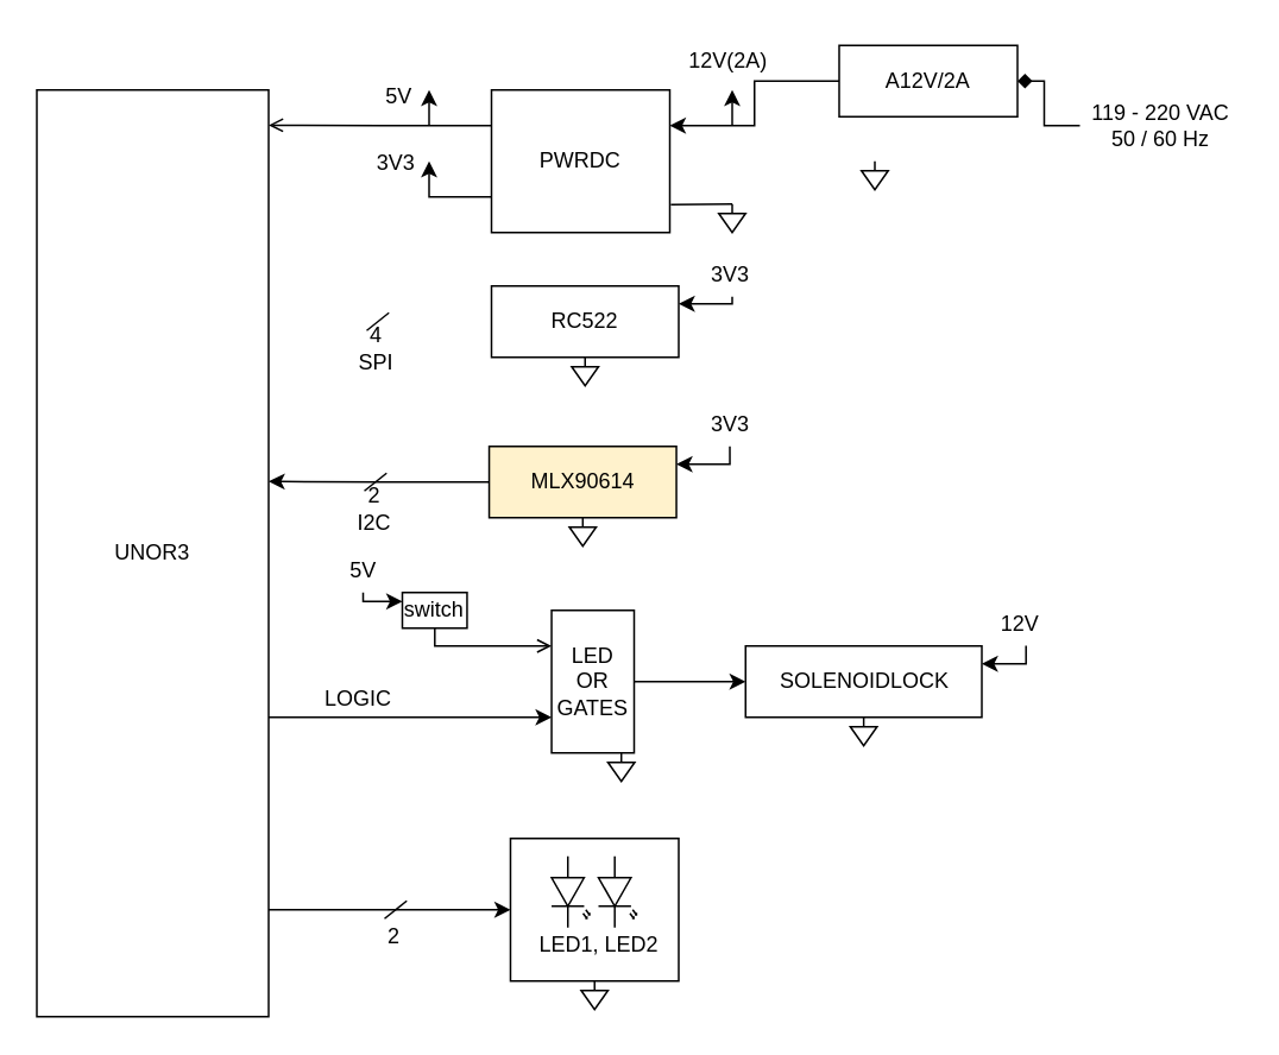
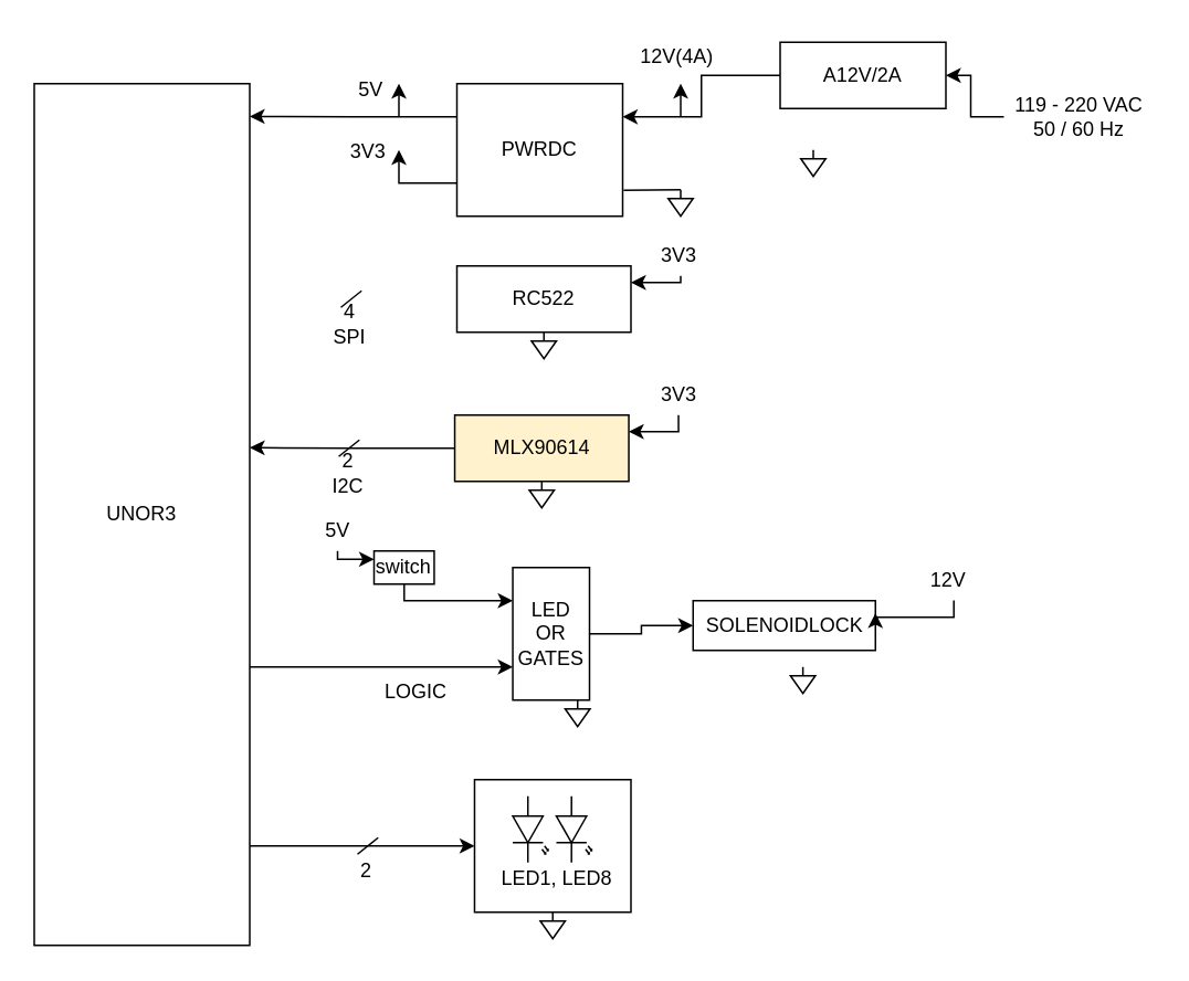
- <mxCell id="12" value="12V(2A)" style="text;strokeColor=none;fillColor=none;align=left;verticalAlign=top;spacingLeft=4;spacingRight=4;overflow=hidden;rotatable=0;points=[[0,0.5],[1,0.5]];portConstraint=eastwest;" vertex="1" parent="1"><mxGeometry x="380" y="20" width="60" height="26" as="geometry" /></mxCell>
+ <mxCell id="12" value="12V(4A)" style="text;strokeColor=none;fillColor=none;align=left;verticalAlign=top;spacingLeft=4;spacingRight=4;overflow=hidden;rotatable=0;points=[[0,0.5],[1,0.5]];portConstraint=eastwest;" vertex="1" parent="1"><mxGeometry x="380" y="20" width="60" height="26" as="geometry" /></mxCell>
- <mxCell id="13" value="" style="edgeStyle=orthogonalEdgeStyle;rounded=0;orthogonalLoop=1;jettySize=auto;html=1;endArrow=diamond;" edge="1" parent="1" source="14" target="7"><mxGeometry relative="1" as="geometry" /></mxCell>
+ <mxCell id="13" value="" style="edgeStyle=orthogonalEdgeStyle;rounded=0;orthogonalLoop=1;jettySize=auto;html=1;" edge="1" parent="1" source="14" target="7"><mxGeometry relative="1" as="geometry" /></mxCell>
- <mxCell id="8" style="edgeStyle=orthogonalEdgeStyle;rounded=0;orthogonalLoop=1;jettySize=auto;html=1;exitX=0;exitY=0.25;exitDx=0;exitDy=0;entryX=1;entryY=0.038;entryDx=0;entryDy=0;entryPerimeter=0;endArrow=open;" edge="1" parent="1" source="10" target="5"><mxGeometry relative="1" as="geometry" /></mxCell>
+ <mxCell id="8" style="edgeStyle=orthogonalEdgeStyle;rounded=0;orthogonalLoop=1;jettySize=auto;html=1;exitX=0;exitY=0.25;exitDx=0;exitDy=0;entryX=1;entryY=0.038;entryDx=0;entryDy=0;entryPerimeter=0;" edge="1" parent="1" source="10" target="5"><mxGeometry relative="1" as="geometry" /></mxCell>
- <mxCell id="36" style="edgeStyle=orthogonalEdgeStyle;rounded=0;orthogonalLoop=1;jettySize=auto;html=1;entryX=0;entryY=0.25;entryDx=0;entryDy=0;endArrow=open;" edge="1" parent="1" source="37" target="35"><mxGeometry relative="1" as="geometry"><Array as="points"><mxPoint x="243" y="362" /></Array></mxGeometry></mxCell>
+ <mxCell id="36" style="edgeStyle=orthogonalEdgeStyle;rounded=0;orthogonalLoop=1;jettySize=auto;html=1;entryX=0;entryY=0.25;entryDx=0;entryDy=0;" edge="1" parent="1" source="37" target="35"><mxGeometry relative="1" as="geometry"><Array as="points"><mxPoint x="243" y="362" /></Array></mxGeometry></mxCell>
- <mxCell id="41" value="&lt;span id=&quot;docs-internal-guid-e11b4e2b-7fff-69d4-1b4a-d0a3fe569283&quot;&gt;&lt;span style=&quot;background-color: transparent ; vertical-align: baseline&quot;&gt;&lt;font style=&quot;font-size: 12px&quot;&gt;SOLENOIDLOCK&lt;/font&gt;&lt;/span&gt;&lt;/span&gt;" style="rounded=0;whiteSpace=wrap;html=1;" vertex="1" parent="1"><mxGeometry x="417.5" y="362" width="132.5" height="40" as="geometry" /></mxCell>
+ <mxCell id="41" value="&lt;span id=&quot;docs-internal-guid-e11b4e2b-7fff-69d4-1b4a-d0a3fe569283&quot;&gt;&lt;span style=&quot;background-color: transparent ; vertical-align: baseline&quot;&gt;&lt;font style=&quot;font-size: 12px&quot;&gt;SOLENOIDLOCK&lt;/font&gt;&lt;/span&gt;&lt;/span&gt;" style="rounded=0;whiteSpace=wrap;html=1;" vertex="1" parent="1"><mxGeometry x="417.5" y="362" width="110" height="30" as="geometry" /></mxCell>
- <mxCell id="40" value="LOGIC" style="text;html=1;align=center;verticalAlign=middle;resizable=0;points=[];autosize=1;strokeColor=none;" vertex="1" parent="1"><mxGeometry x="175" y="382" width="50" height="20" as="geometry" /></mxCell>
+ <mxCell id="40" value="LOGIC" style="text;html=1;align=center;verticalAlign=middle;resizable=0;points=[];autosize=1;strokeColor=none;" vertex="1" parent="1"><mxGeometry x="225" y="407" width="50" height="20" as="geometry" /></mxCell>
- <mxCell id="47" value="LED1, LED2" style="text;html=1;align=center;verticalAlign=middle;resizable=0;points=[];autosize=1;strokeColor=none;" vertex="1" parent="1"><mxGeometry x="295" y="520" width="80" height="20" as="geometry" /></mxCell>
+ <mxCell id="47" value="LED1, LED8" style="text;html=1;align=center;verticalAlign=middle;resizable=0;points=[];autosize=1;strokeColor=none;" vertex="1" parent="1"><mxGeometry x="295" y="520" width="80" height="20" as="geometry" /></mxCell>
